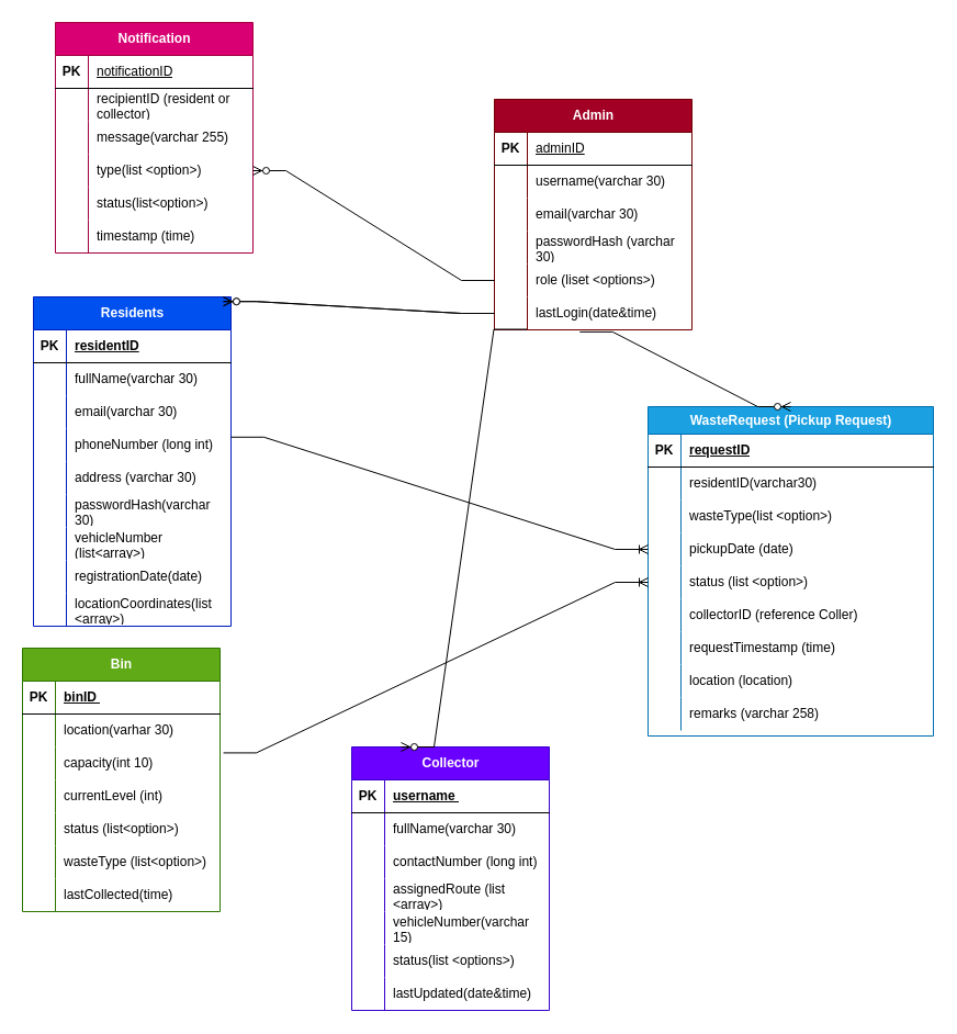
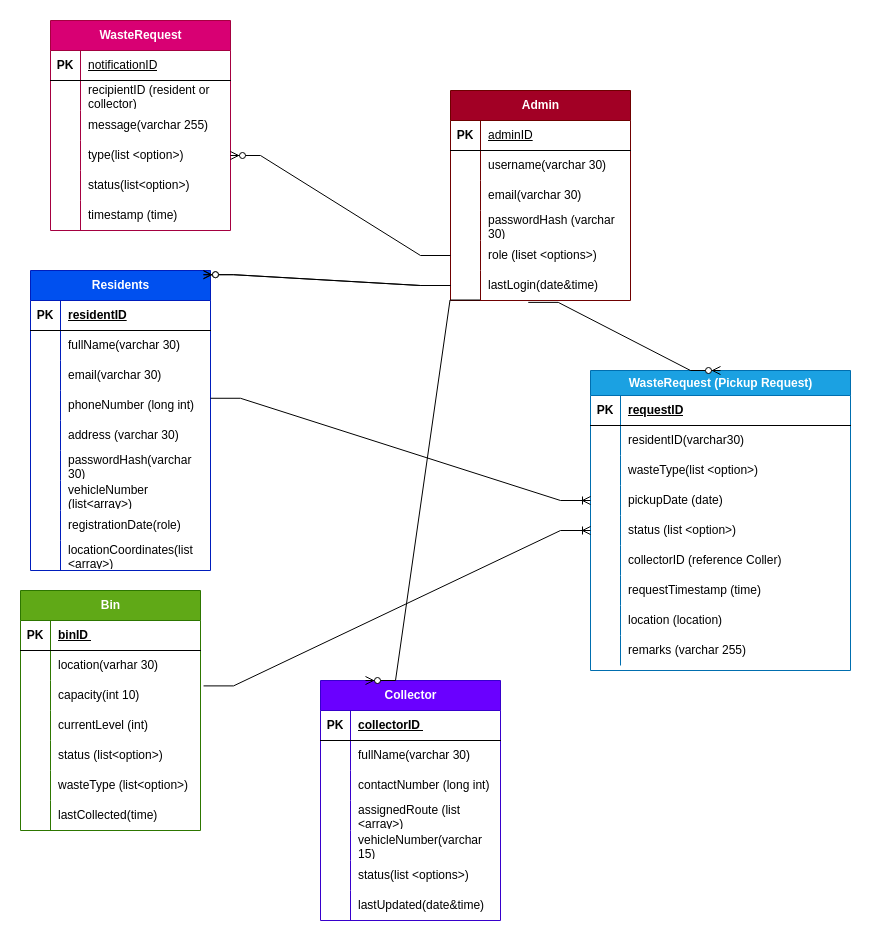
- <mxCell id="121" value="Notification" style="shape=table;startSize=30;container=1;collapsible=1;childLayout=tableLayout;fixedRows=1;rowLines=0;fontStyle=1;align=center;resizeLast=1;html=1;fillColor=#d80073;fontColor=#ffffff;strokeColor=#A50040;" parent="1" vertex="1"><mxGeometry x="50" y="20" width="180" height="210.0" as="geometry" /></mxCell>
+ <mxCell id="121" value="WasteRequest" style="shape=table;startSize=30;container=1;collapsible=1;childLayout=tableLayout;fixedRows=1;rowLines=0;fontStyle=1;align=center;resizeLast=1;html=1;fillColor=#d80073;fontColor=#ffffff;strokeColor=#A50040;" parent="1" vertex="1"><mxGeometry x="50" y="20" width="180" height="210.0" as="geometry" /></mxCell>
- <mxCell id="26" value="registrationDate(date)" style="shape=partialRectangle;connectable=0;fillColor=none;top=0;left=0;bottom=0;right=0;align=left;spacingLeft=6;overflow=hidden;whiteSpace=wrap;html=1;" parent="24" vertex="1"><mxGeometry x="30" width="150" height="30" as="geometry"><mxRectangle width="150" height="30" as="alternateBounds" /></mxGeometry></mxCell>
+ <mxCell id="26" value="registrationDate(role)" style="shape=partialRectangle;connectable=0;fillColor=none;top=0;left=0;bottom=0;right=0;align=left;spacingLeft=6;overflow=hidden;whiteSpace=wrap;html=1;" parent="24" vertex="1"><mxGeometry x="30" width="150" height="30" as="geometry"><mxRectangle width="150" height="30" as="alternateBounds" /></mxGeometry></mxCell>
- <mxCell id="98" value="remarks (varchar 258)" style="shape=partialRectangle;connectable=0;fillColor=none;top=0;left=0;bottom=0;right=0;align=left;spacingLeft=6;overflow=hidden;whiteSpace=wrap;html=1;" parent="96" vertex="1"><mxGeometry x="30" width="230" height="30" as="geometry"><mxRectangle width="230" height="30" as="alternateBounds" /></mxGeometry></mxCell>
+ <mxCell id="98" value="remarks (varchar 255)" style="shape=partialRectangle;connectable=0;fillColor=none;top=0;left=0;bottom=0;right=0;align=left;spacingLeft=6;overflow=hidden;whiteSpace=wrap;html=1;" parent="96" vertex="1"><mxGeometry x="30" width="230" height="30" as="geometry"><mxRectangle width="230" height="30" as="alternateBounds" /></mxGeometry></mxCell>
- <mxCell id="33" value="username&amp;nbsp;" style="shape=partialRectangle;connectable=0;fillColor=none;top=0;left=0;bottom=0;right=0;align=left;spacingLeft=6;fontStyle=5;overflow=hidden;whiteSpace=wrap;html=1;" parent="31" vertex="1"><mxGeometry x="30" width="150" height="30" as="geometry"><mxRectangle width="150" height="30" as="alternateBounds" /></mxGeometry></mxCell>
+ <mxCell id="33" value="collectorID&amp;nbsp;" style="shape=partialRectangle;connectable=0;fillColor=none;top=0;left=0;bottom=0;right=0;align=left;spacingLeft=6;fontStyle=5;overflow=hidden;whiteSpace=wrap;html=1;" parent="31" vertex="1"><mxGeometry x="30" width="150" height="30" as="geometry"><mxRectangle width="150" height="30" as="alternateBounds" /></mxGeometry></mxCell>
